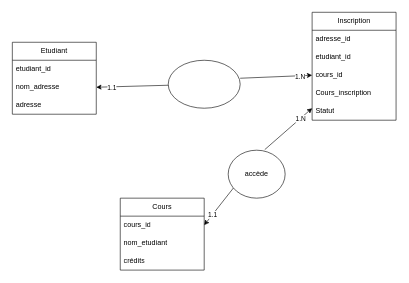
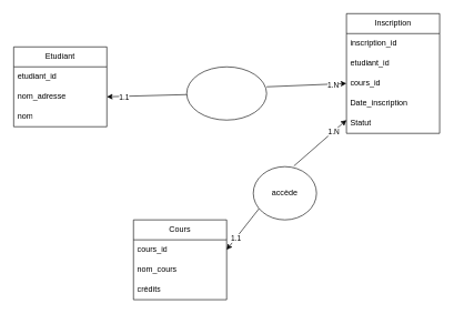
- <mxCell id="7" value="adresse_id" style="text;strokeColor=none;fillColor=none;align=left;verticalAlign=middle;spacingLeft=4;spacingRight=4;overflow=hidden;points=[[0,0.5],[1,0.5]];portConstraint=eastwest;rotatable=0;whiteSpace=wrap;html=1;" parent="6" vertex="1"><mxGeometry y="30" width="140" height="30" as="geometry" /></mxCell>
+ <mxCell id="7" value="inscription_id" style="text;strokeColor=none;fillColor=none;align=left;verticalAlign=middle;spacingLeft=4;spacingRight=4;overflow=hidden;points=[[0,0.5],[1,0.5]];portConstraint=eastwest;rotatable=0;whiteSpace=wrap;html=1;" parent="6" vertex="1"><mxGeometry y="30" width="140" height="30" as="geometry" /></mxCell>
- <mxCell id="10" value="Cours_inscription" style="text;strokeColor=none;fillColor=none;align=left;verticalAlign=middle;spacingLeft=4;spacingRight=4;overflow=hidden;points=[[0,0.5],[1,0.5]];portConstraint=eastwest;rotatable=0;whiteSpace=wrap;html=1;" parent="6" vertex="1"><mxGeometry y="120" width="140" height="30" as="geometry" /></mxCell>
+ <mxCell id="10" value="Date_inscription" style="text;strokeColor=none;fillColor=none;align=left;verticalAlign=middle;spacingLeft=4;spacingRight=4;overflow=hidden;points=[[0,0.5],[1,0.5]];portConstraint=eastwest;rotatable=0;whiteSpace=wrap;html=1;" parent="6" vertex="1"><mxGeometry y="120" width="140" height="30" as="geometry" /></mxCell>
- <mxCell id="5" value="adresse" style="text;strokeColor=none;fillColor=none;align=left;verticalAlign=middle;spacingLeft=4;spacingRight=4;overflow=hidden;points=[[0,0.5],[1,0.5]];portConstraint=eastwest;rotatable=0;whiteSpace=wrap;html=1;" parent="2" vertex="1"><mxGeometry y="90" width="140" height="30" as="geometry" /></mxCell>
+ <mxCell id="5" value="nom" style="text;strokeColor=none;fillColor=none;align=left;verticalAlign=middle;spacingLeft=4;spacingRight=4;overflow=hidden;points=[[0,0.5],[1,0.5]];portConstraint=eastwest;rotatable=0;whiteSpace=wrap;html=1;" parent="2" vertex="1"><mxGeometry y="90" width="140" height="30" as="geometry" /></mxCell>
- <mxCell id="14" value="nom_etudiant" style="text;strokeColor=none;fillColor=none;align=left;verticalAlign=middle;spacingLeft=4;spacingRight=4;overflow=hidden;points=[[0,0.5],[1,0.5]];portConstraint=eastwest;rotatable=0;whiteSpace=wrap;html=1;" parent="12" vertex="1"><mxGeometry y="60" width="140" height="30" as="geometry" /></mxCell>
+ <mxCell id="14" value="nom_cours" style="text;strokeColor=none;fillColor=none;align=left;verticalAlign=middle;spacingLeft=4;spacingRight=4;overflow=hidden;points=[[0,0.5],[1,0.5]];portConstraint=eastwest;rotatable=0;whiteSpace=wrap;html=1;" parent="12" vertex="1"><mxGeometry y="60" width="140" height="30" as="geometry" /></mxCell>
